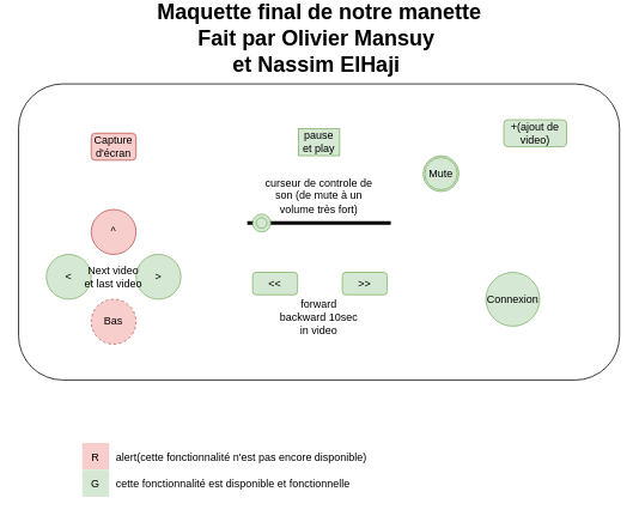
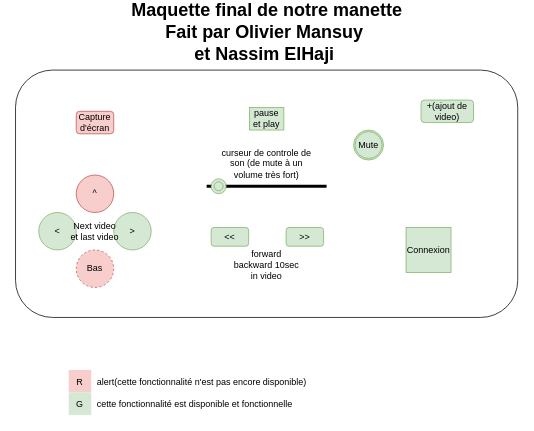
- <mxCell id="3" value="Connexion" style="ellipse;whiteSpace=wrap;html=1;aspect=fixed;fillColor=#d5e8d4;strokeColor=#82b366;" vertex="1" parent="1"><mxGeometry x="541" y="300" width="60" height="60" as="geometry" /></mxCell>
+ <mxCell id="3" value="Connexion" style="whiteSpace=wrap;html=1;aspect=fixed;fillColor=#d5e8d4;strokeColor=#82b366;rounded=0;" vertex="1" parent="1"><mxGeometry x="541" y="300" width="60" height="60" as="geometry" /></mxCell>
